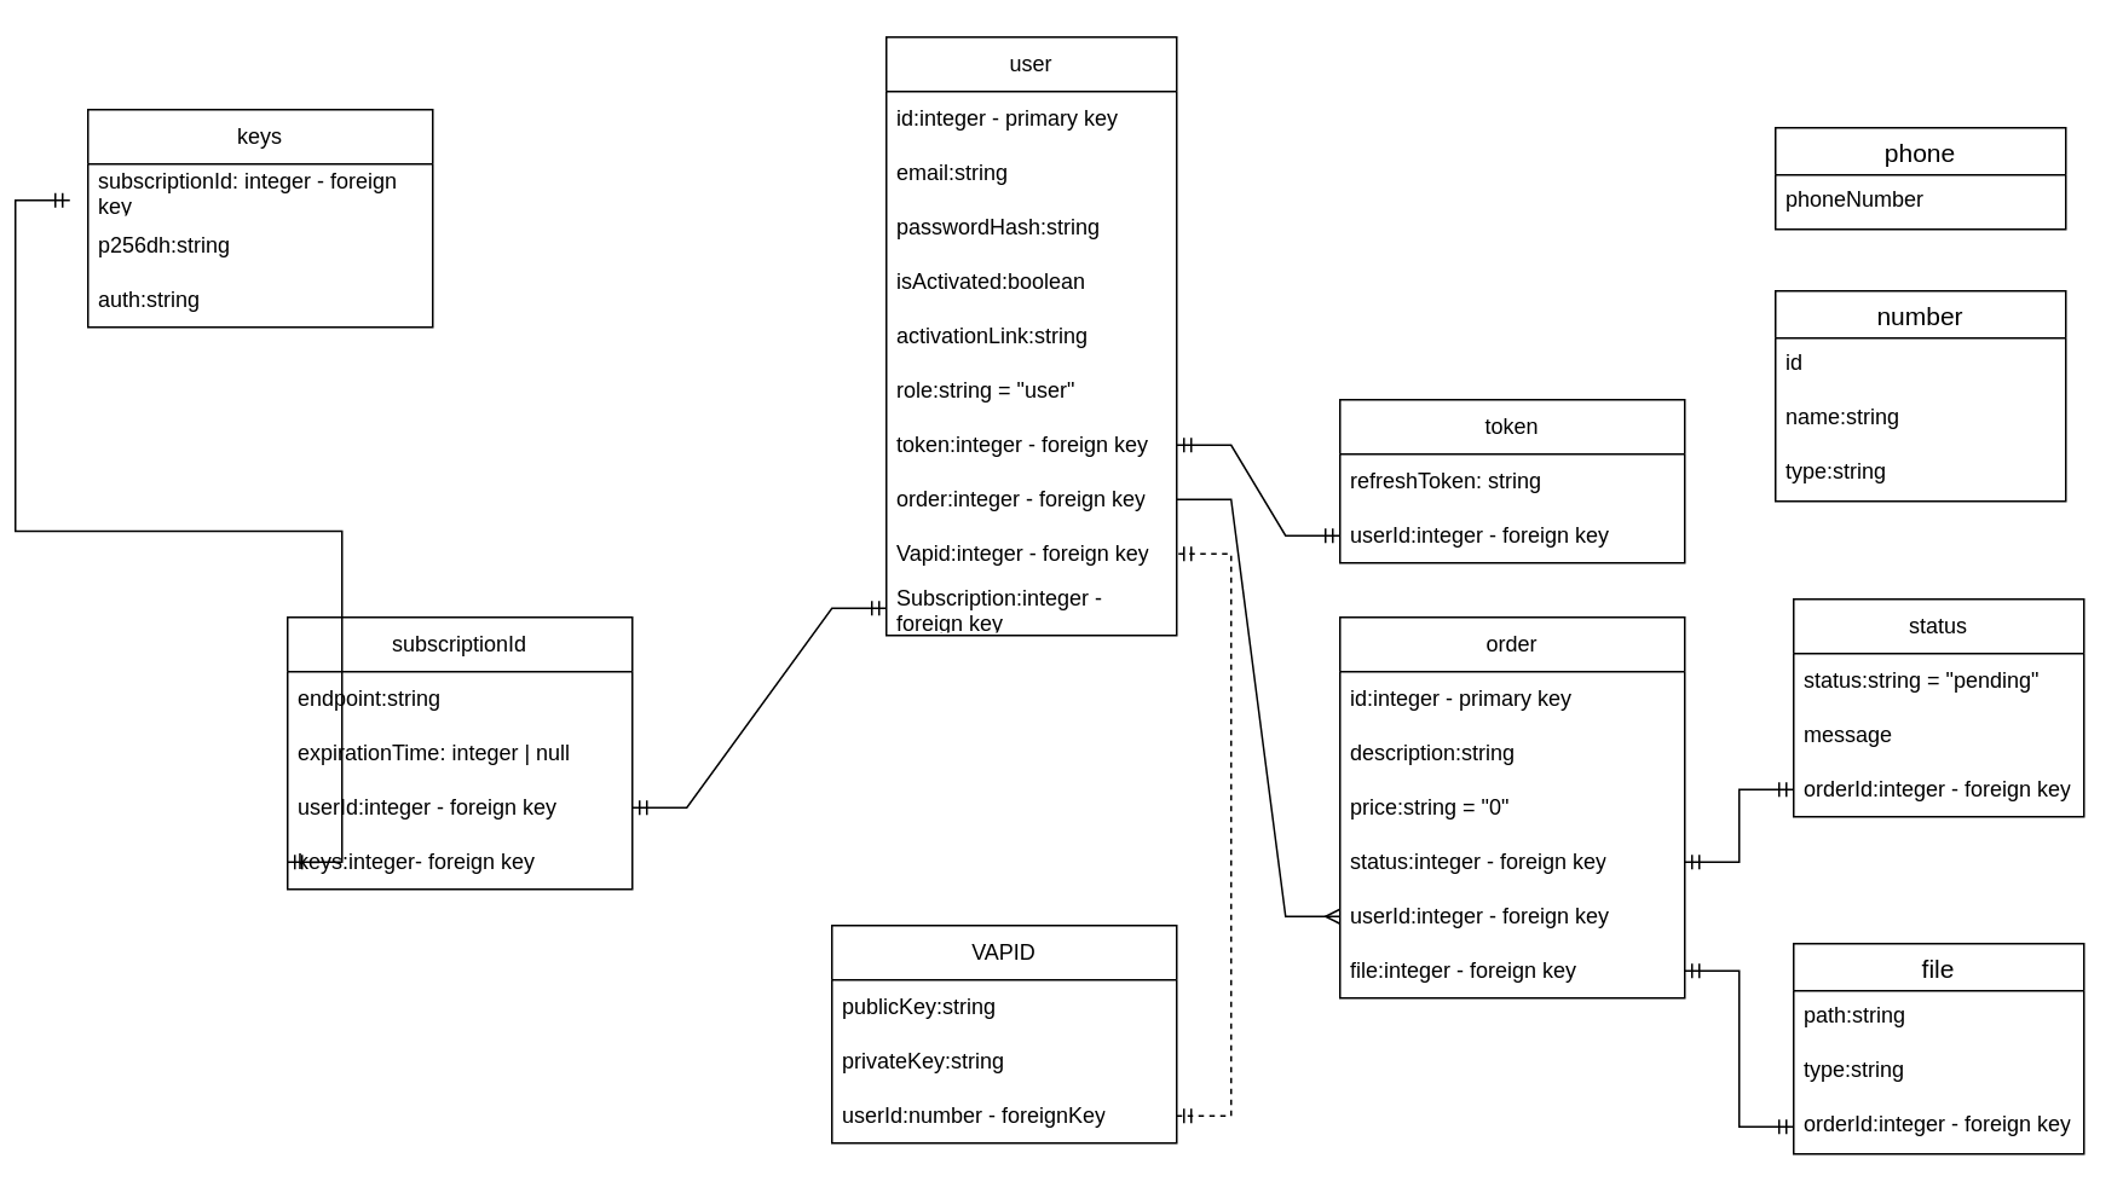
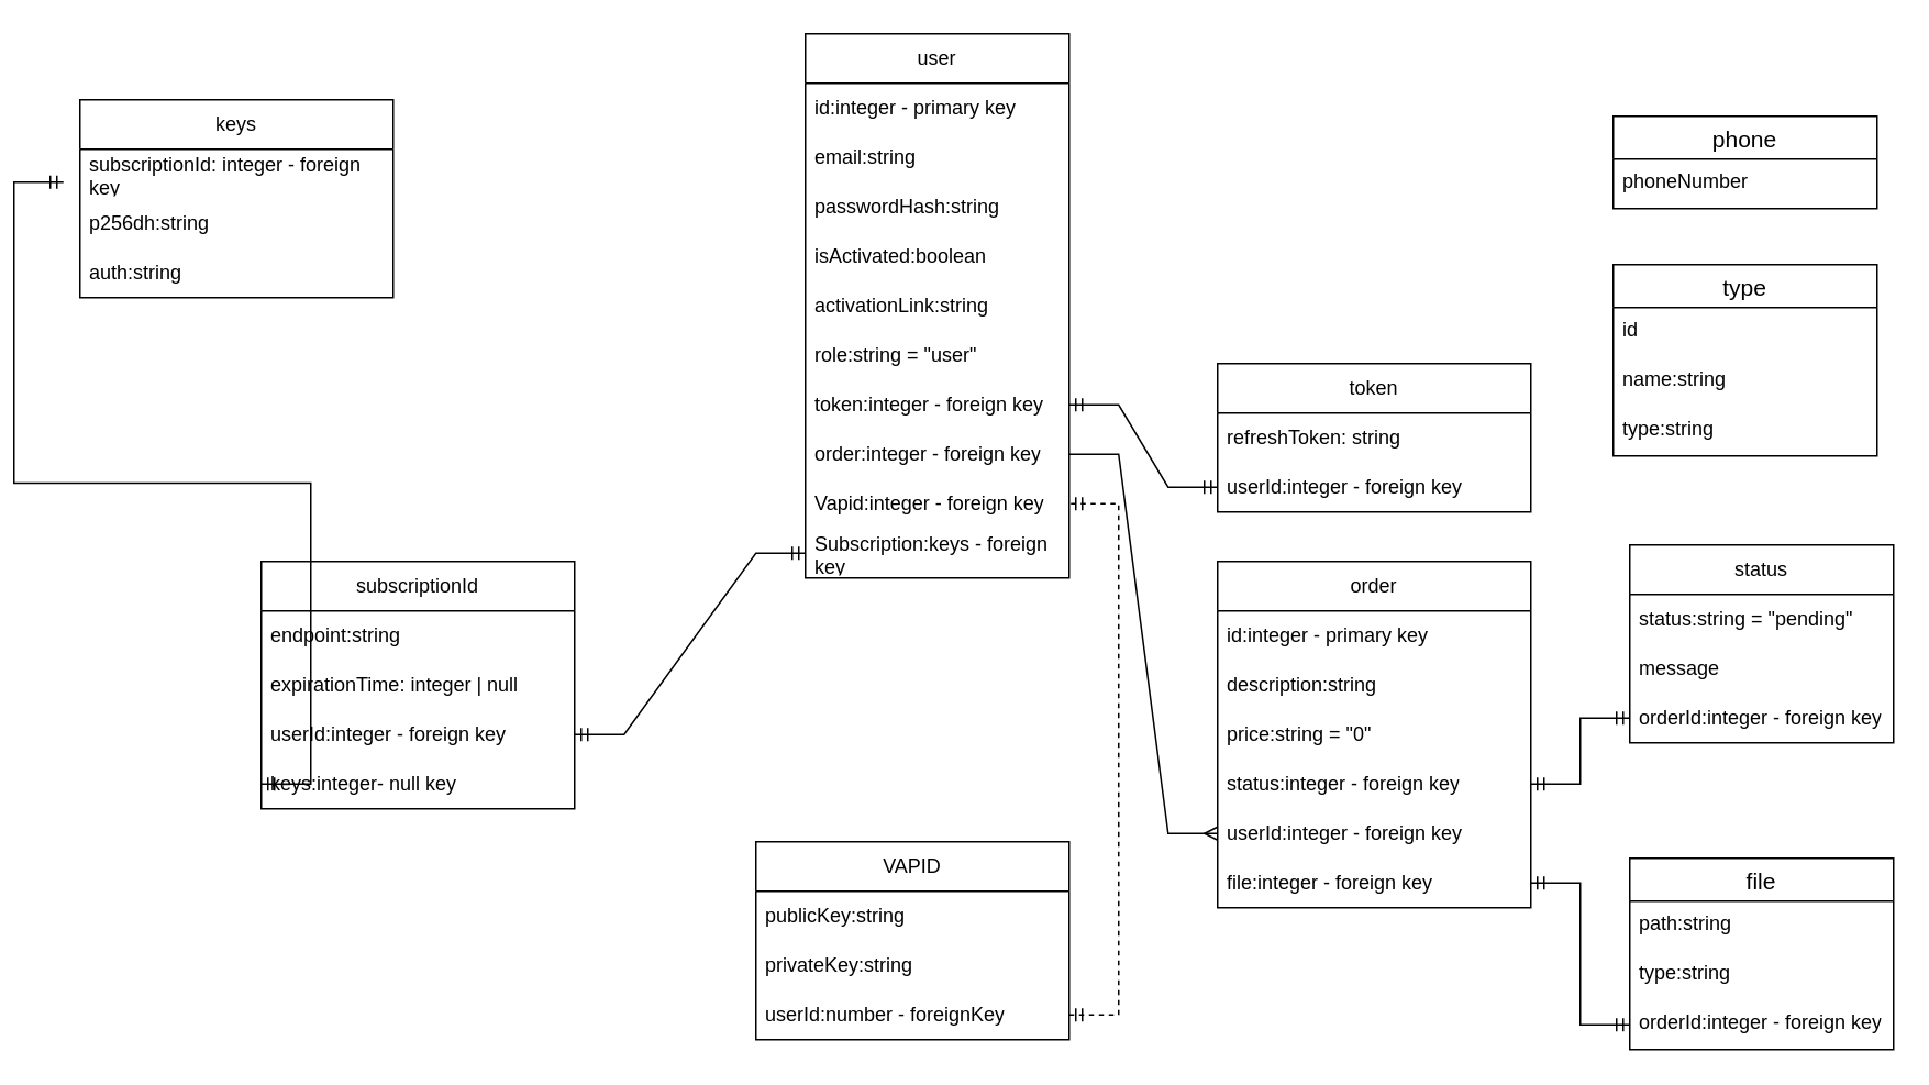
- <mxCell id="30" value="number" style="swimlane;fontStyle=0;childLayout=stackLayout;horizontal=1;startSize=26;horizontalStack=0;resizeParent=1;resizeParentMax=0;resizeLast=0;collapsible=1;marginBottom=0;align=center;fontSize=14;" parent="1" vertex="1"><mxGeometry x="960" y="160" width="160" height="116" as="geometry" /></mxCell>
+ <mxCell id="30" value="type" style="swimlane;fontStyle=0;childLayout=stackLayout;horizontal=1;startSize=26;horizontalStack=0;resizeParent=1;resizeParentMax=0;resizeLast=0;collapsible=1;marginBottom=0;align=center;fontSize=14;" parent="1" vertex="1"><mxGeometry x="960" y="160" width="160" height="116" as="geometry" /></mxCell>
- <mxCell id="12" value="Subscription:integer - foreign key" style="text;strokeColor=none;fillColor=none;align=left;verticalAlign=middle;spacingLeft=4;spacingRight=4;overflow=hidden;points=[[0,0.5],[1,0.5]];portConstraint=eastwest;rotatable=0;whiteSpace=wrap;html=1;" vertex="1" parent="2"><mxGeometry y="300" width="160" height="30" as="geometry" /></mxCell>
+ <mxCell id="12" value="Subscription:keys - foreign key" style="text;strokeColor=none;fillColor=none;align=left;verticalAlign=middle;spacingLeft=4;spacingRight=4;overflow=hidden;points=[[0,0.5],[1,0.5]];portConstraint=eastwest;rotatable=0;whiteSpace=wrap;html=1;" vertex="1" parent="2"><mxGeometry y="300" width="160" height="30" as="geometry" /></mxCell>
- <mxCell id="50" value="keys:integer- foreign key" style="text;strokeColor=none;fillColor=none;align=left;verticalAlign=middle;spacingLeft=4;spacingRight=4;overflow=hidden;points=[[0,0.5],[1,0.5]];portConstraint=eastwest;rotatable=0;whiteSpace=wrap;html=1;" vertex="1" parent="46"><mxGeometry y="120" width="190" height="30" as="geometry" /></mxCell>
+ <mxCell id="50" value="keys:integer- null key" style="text;strokeColor=none;fillColor=none;align=left;verticalAlign=middle;spacingLeft=4;spacingRight=4;overflow=hidden;points=[[0,0.5],[1,0.5]];portConstraint=eastwest;rotatable=0;whiteSpace=wrap;html=1;" vertex="1" parent="46"><mxGeometry y="120" width="190" height="30" as="geometry" /></mxCell>
